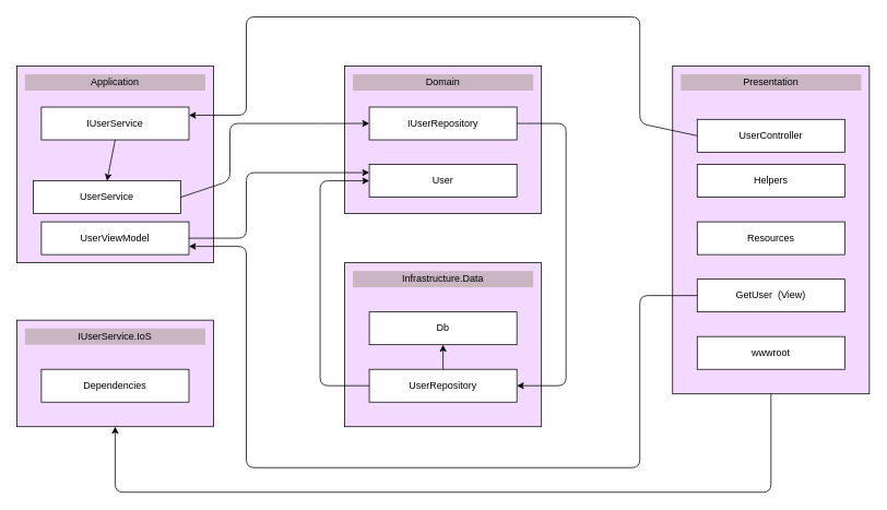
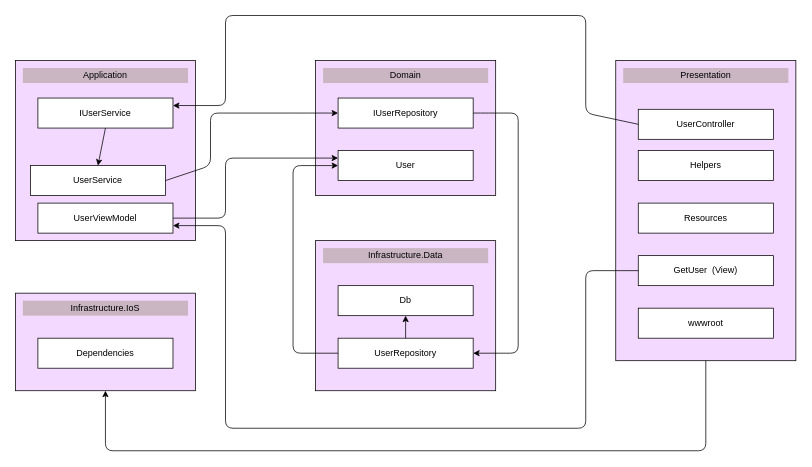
- <mxCell id="9" value="IUserService.IoS" style="text;html=1;strokeColor=none;fillColor=#C9B6C2;align=center;verticalAlign=middle;whiteSpace=wrap;rounded=0;" vertex="1" parent="1"><mxGeometry x="30" y="400" width="220" height="20" as="geometry" /></mxCell>
+ <mxCell id="9" value="Infrastructure.IoS" style="text;html=1;strokeColor=none;fillColor=#C9B6C2;align=center;verticalAlign=middle;whiteSpace=wrap;rounded=0;" vertex="1" parent="1"><mxGeometry x="30" y="400" width="220" height="20" as="geometry" /></mxCell>
